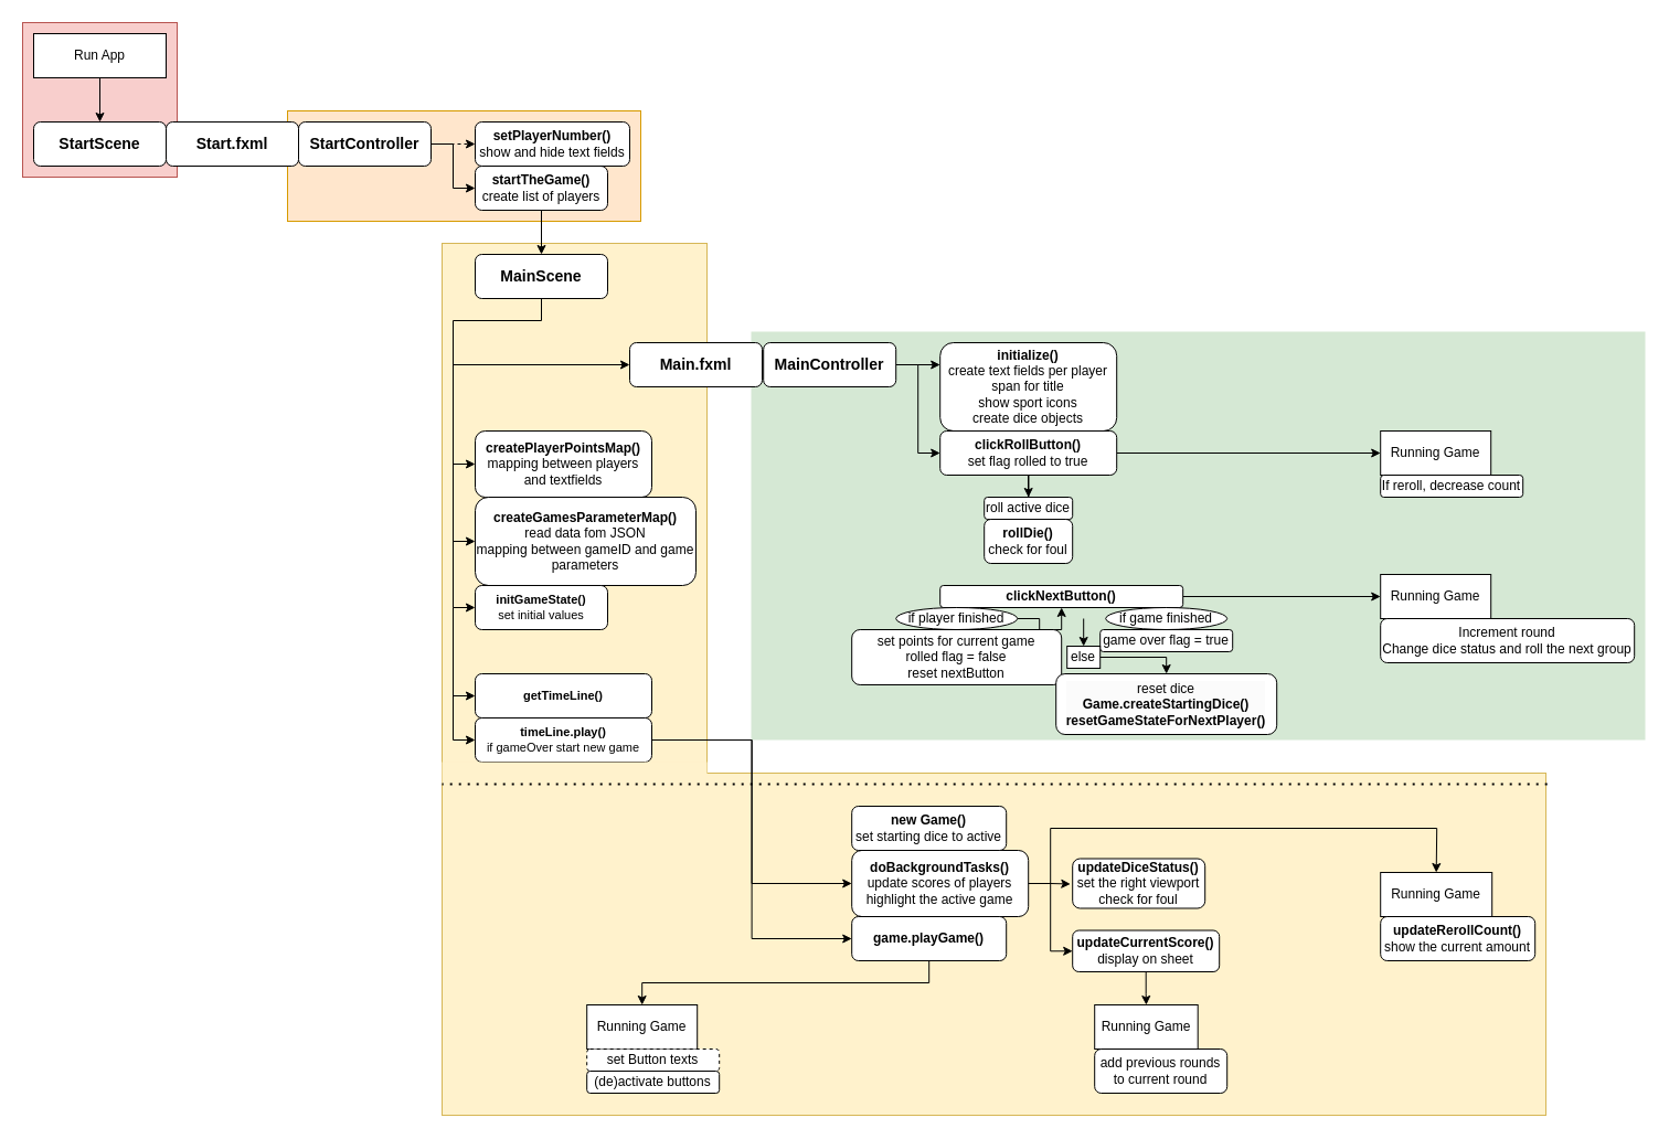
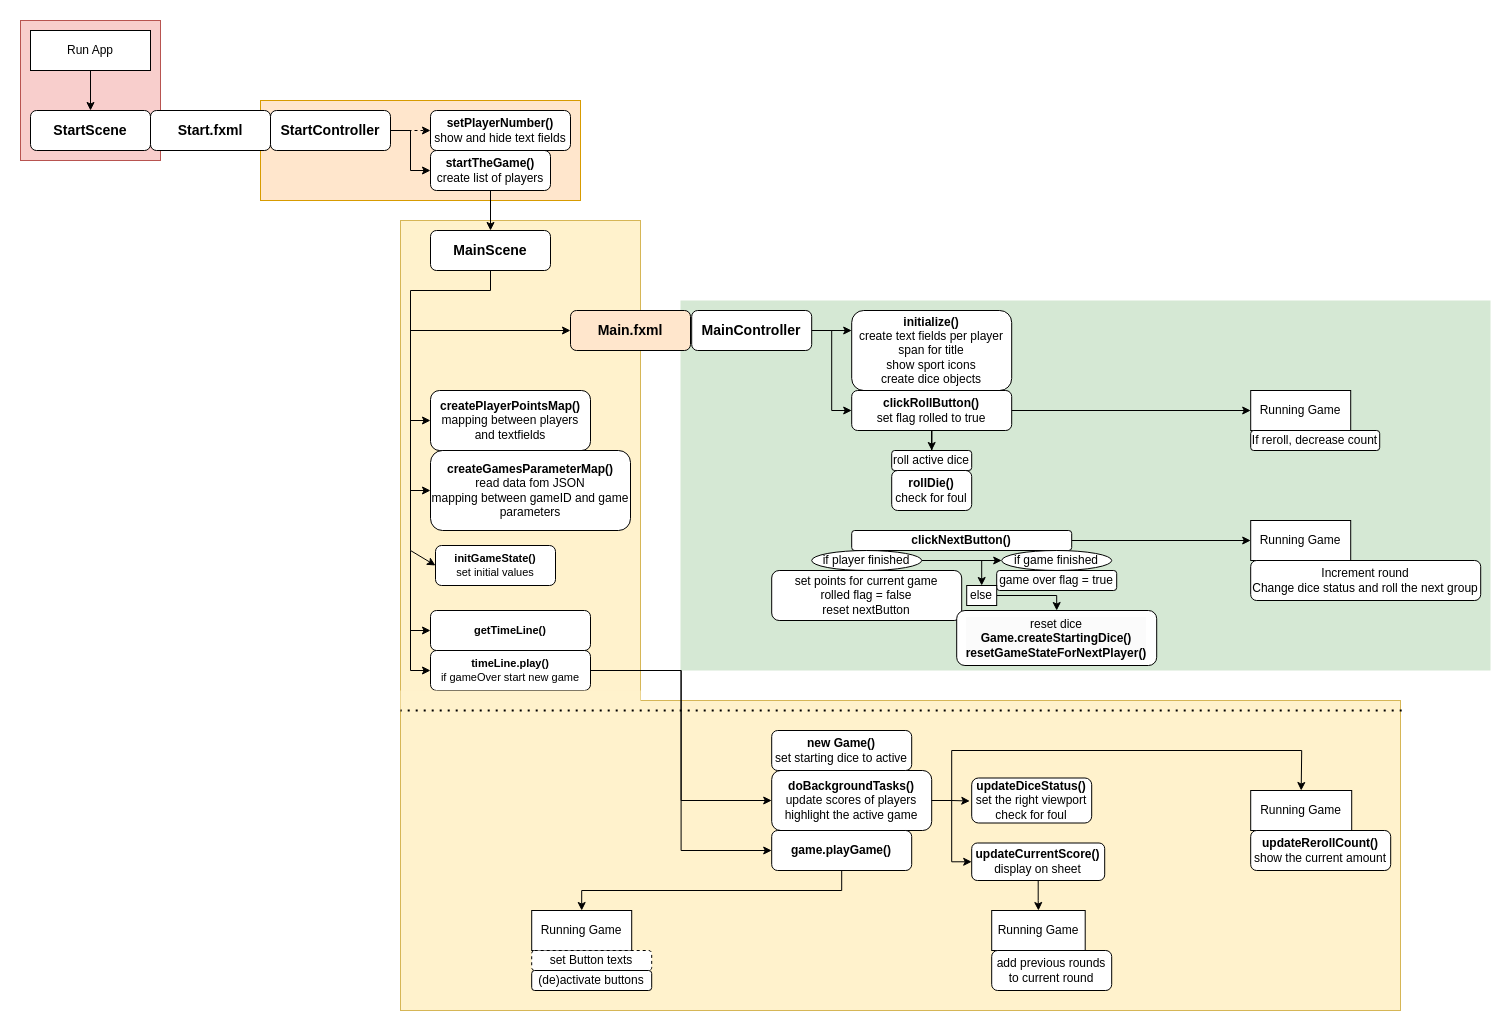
- <mxCell id="18" value="&lt;h3&gt;Main.fxml&lt;/h3&gt;" style="rounded=1;whiteSpace=wrap;html=1;" parent="1" vertex="1"><mxGeometry x="570" y="310" width="120" height="40" as="geometry" /></mxCell>
+ <mxCell id="18" value="&lt;h3&gt;Main.fxml&lt;/h3&gt;" style="rounded=1;whiteSpace=wrap;html=1;fillColor=#ffe6cc;" parent="1" vertex="1"><mxGeometry x="570" y="310" width="120" height="40" as="geometry" /></mxCell>
- <mxCell id="24" value="initGameState()&lt;div&gt;&lt;span style=&quot;font-weight: normal;&quot;&gt;set initial values&lt;/span&gt;&lt;/div&gt;" style="rounded=1;whiteSpace=wrap;html=1;fontSize=11;fontStyle=1" parent="1" vertex="1"><mxGeometry x="430" y="530" width="120" height="40" as="geometry" /></mxCell>
+ <mxCell id="24" value="initGameState()&lt;div&gt;&lt;span style=&quot;font-weight: normal;&quot;&gt;set initial values&lt;/span&gt;&lt;/div&gt;" style="rounded=1;whiteSpace=wrap;html=1;fontSize=11;fontStyle=1" parent="1" vertex="1"><mxGeometry x="435" y="545" width="120" height="40" as="geometry" /></mxCell>
- <mxCell id="68" style="edgeStyle=orthogonalEdgeStyle;rounded=0;orthogonalLoop=1;jettySize=auto;html=1;exitX=1;exitY=0.5;exitDx=0;exitDy=0;" edge="1" parent="1" source="69" target="64"><mxGeometry relative="1" as="geometry" /></mxCell>
+ <mxCell id="68" style="edgeStyle=orthogonalEdgeStyle;rounded=0;orthogonalLoop=1;jettySize=auto;html=1;exitX=1;exitY=0.5;exitDx=0;exitDy=0;entryX=0;entryY=0.5;entryDx=0;entryDy=0;" edge="1" parent="1" source="69" target="70"><mxGeometry relative="1" as="geometry" /></mxCell>
